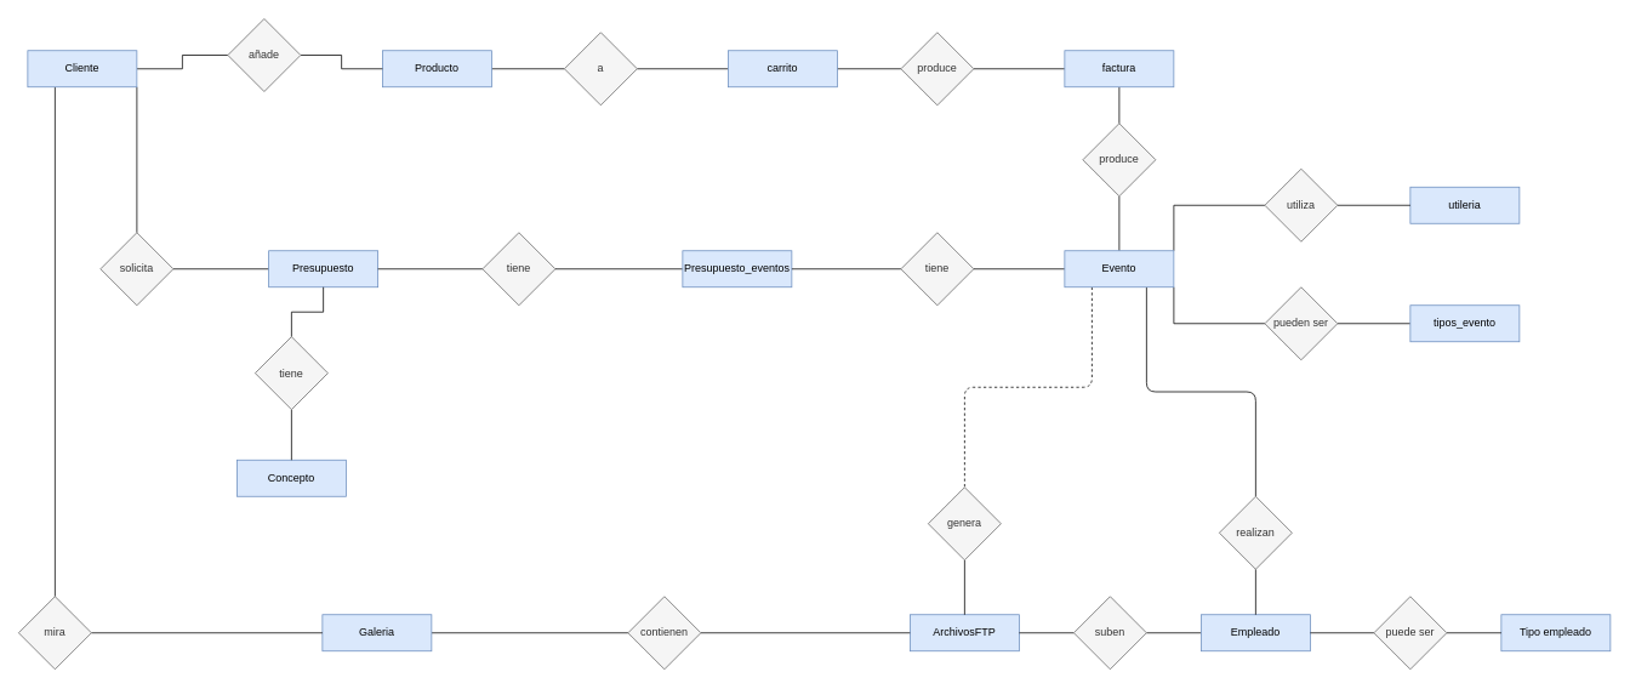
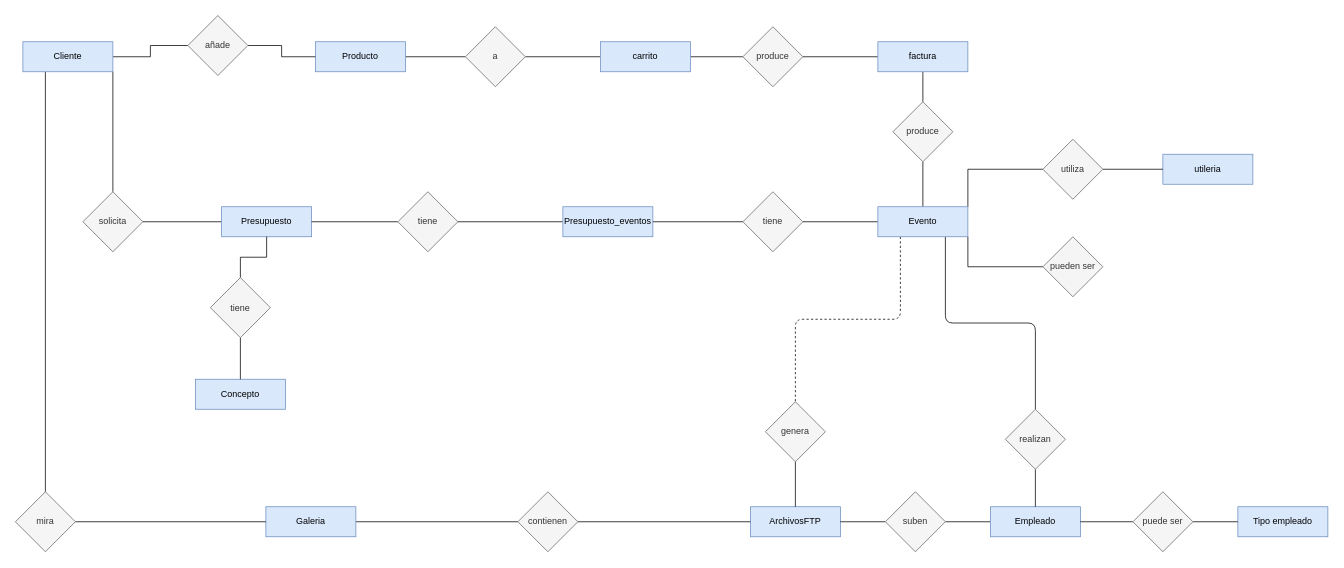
- <mxCell id="42" style="edgeStyle=orthogonalEdgeStyle;rounded=0;orthogonalLoop=1;jettySize=auto;html=1;exitX=1;exitY=0.5;exitDx=0;exitDy=0;entryX=0;entryY=0.5;entryDx=0;entryDy=0;endArrow=none;endFill=0;" edge="1" parent="1" source="43" target="44"><mxGeometry relative="1" as="geometry" /></mxCell>
- <mxCell id="44" value="tipos_evento" style="rounded=0;whiteSpace=wrap;html=1;fontSize=12;glass=0;strokeWidth=1;shadow=0;fillColor=#dae8fc;strokeColor=#6c8ebf;" vertex="1" parent="1"><mxGeometry x="1550" y="335" width="120" height="40" as="geometry" /></mxCell>
